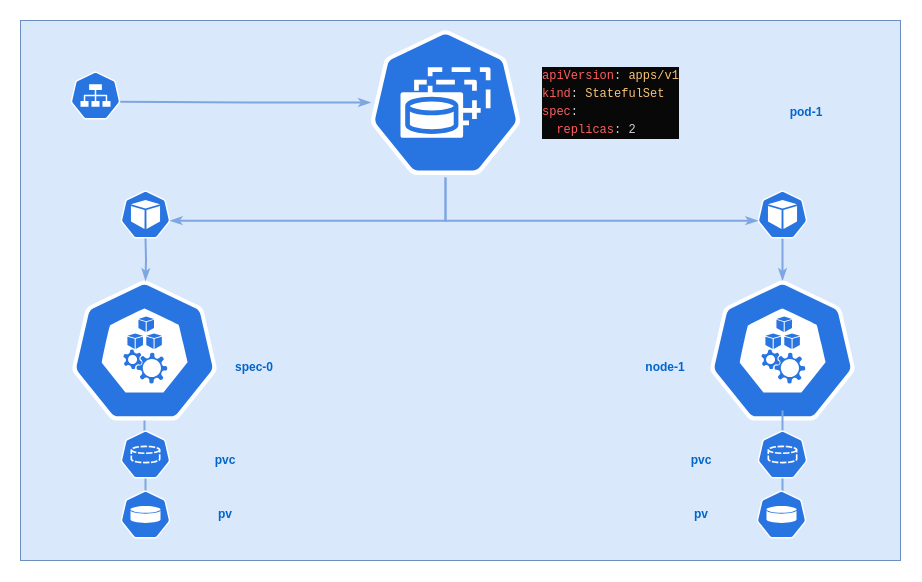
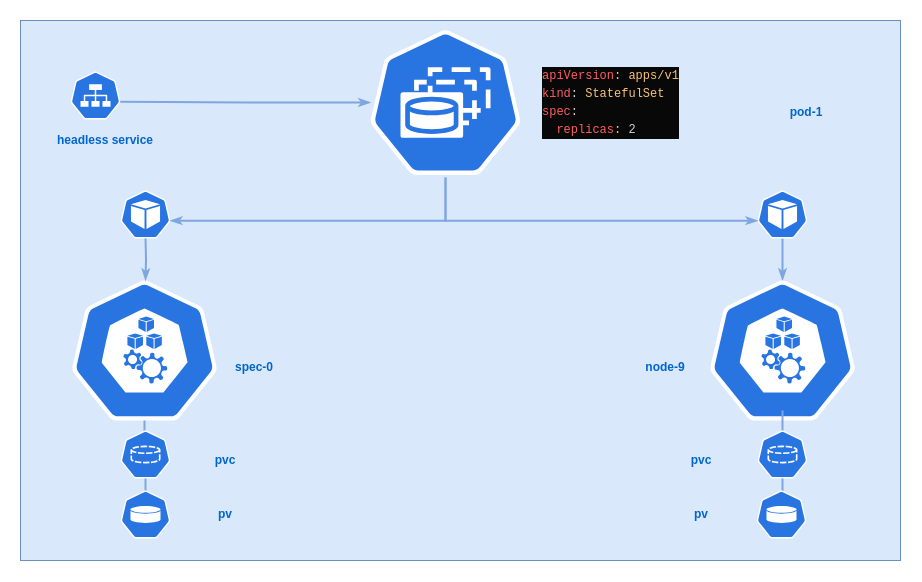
+ <mxCell id="23" value="&lt;font color=&quot;#0066cc&quot;&gt;&lt;b&gt;headless service&lt;/b&gt;&lt;/font&gt;" style="text;html=1;strokeColor=none;fillColor=none;align=center;verticalAlign=middle;whiteSpace=wrap;rounded=0;" vertex="1" parent="1"><mxGeometry x="50" y="130" width="110" height="20" as="geometry" /></mxCell>
- <mxCell id="26" value="&lt;font color=&quot;#0066cc&quot;&gt;&lt;b&gt;node-1&lt;/b&gt;&lt;/font&gt;" style="text;html=1;strokeColor=none;fillColor=none;align=center;verticalAlign=middle;whiteSpace=wrap;rounded=0;" vertex="1" parent="1"><mxGeometry x="610" y="357" width="110" height="20" as="geometry" /></mxCell>
+ <mxCell id="26" value="&lt;font color=&quot;#0066cc&quot;&gt;&lt;b&gt;node-9&lt;/b&gt;&lt;/font&gt;" style="text;html=1;strokeColor=none;fillColor=none;align=center;verticalAlign=middle;whiteSpace=wrap;rounded=0;" vertex="1" parent="1"><mxGeometry x="610" y="357" width="110" height="20" as="geometry" /></mxCell>
